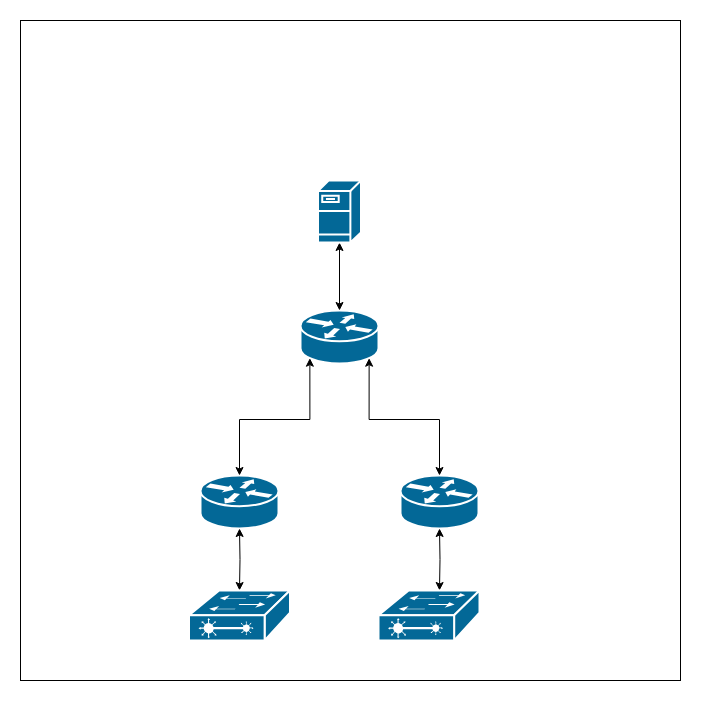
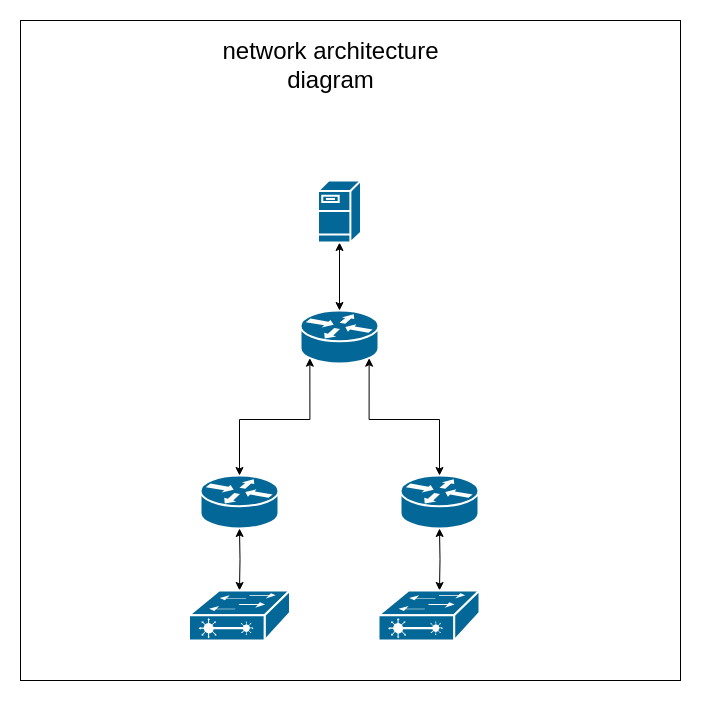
+ <mxCell id="15" value="&lt;font style=&quot;font-size: 24px;&quot;&gt;network architecture diagram&lt;/font&gt;" style="text;html=1;strokeColor=none;fillColor=none;align=center;verticalAlign=middle;whiteSpace=wrap;rounded=0;" vertex="1" parent="1"><mxGeometry x="220" width="221" height="30" as="geometry" y="50" /></mxCell>
